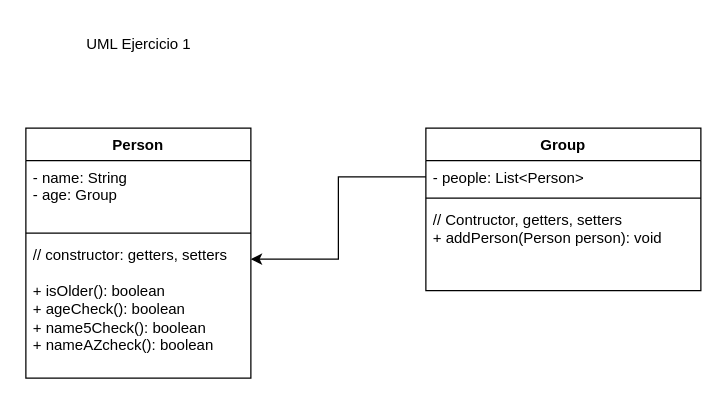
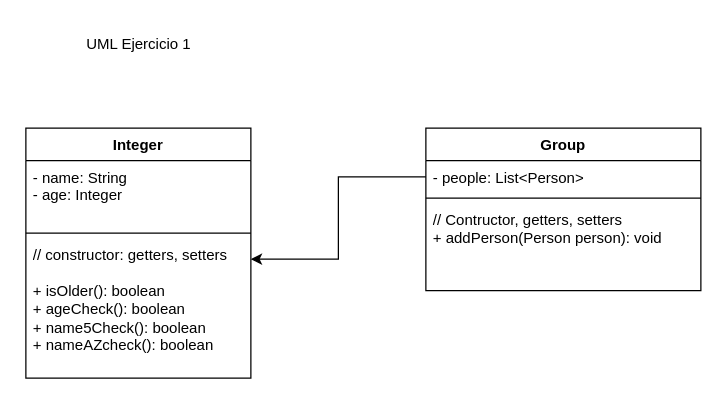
- <mxCell id="2" value="Person" style="swimlane;fontStyle=1;align=center;verticalAlign=top;childLayout=stackLayout;horizontal=1;startSize=26;horizontalStack=0;resizeParent=1;resizeParentMax=0;resizeLast=0;collapsible=1;marginBottom=0;whiteSpace=wrap;html=1;" vertex="1" parent="1"><mxGeometry x="20" y="102" width="180" height="200" as="geometry" /></mxCell>
+ <mxCell id="2" value="Integer" style="swimlane;fontStyle=1;align=center;verticalAlign=top;childLayout=stackLayout;horizontal=1;startSize=26;horizontalStack=0;resizeParent=1;resizeParentMax=0;resizeLast=0;collapsible=1;marginBottom=0;whiteSpace=wrap;html=1;" vertex="1" parent="1"><mxGeometry x="20" y="102" width="180" height="200" as="geometry" /></mxCell>
- <mxCell id="3" value="- name: String&lt;span style=&quot;background-color: initial;&quot;&gt;&amp;nbsp;&amp;nbsp;&lt;/span&gt;&lt;div&gt;&lt;div&gt;- age: Group&lt;/div&gt;&lt;/div&gt;" style="text;strokeColor=none;fillColor=none;align=left;verticalAlign=top;spacingLeft=4;spacingRight=4;overflow=hidden;rotatable=0;points=[[0,0.5],[1,0.5]];portConstraint=eastwest;whiteSpace=wrap;html=1;" vertex="1" parent="2"><mxGeometry y="26" width="180" height="54" as="geometry" /></mxCell>
+ <mxCell id="3" value="- name: String&lt;span style=&quot;background-color: initial;&quot;&gt;&amp;nbsp;&amp;nbsp;&lt;/span&gt;&lt;div&gt;&lt;div&gt;- age: Integer&lt;/div&gt;&lt;/div&gt;" style="text;strokeColor=none;fillColor=none;align=left;verticalAlign=top;spacingLeft=4;spacingRight=4;overflow=hidden;rotatable=0;points=[[0,0.5],[1,0.5]];portConstraint=eastwest;whiteSpace=wrap;html=1;" vertex="1" parent="2"><mxGeometry y="26" width="180" height="54" as="geometry" /></mxCell>
